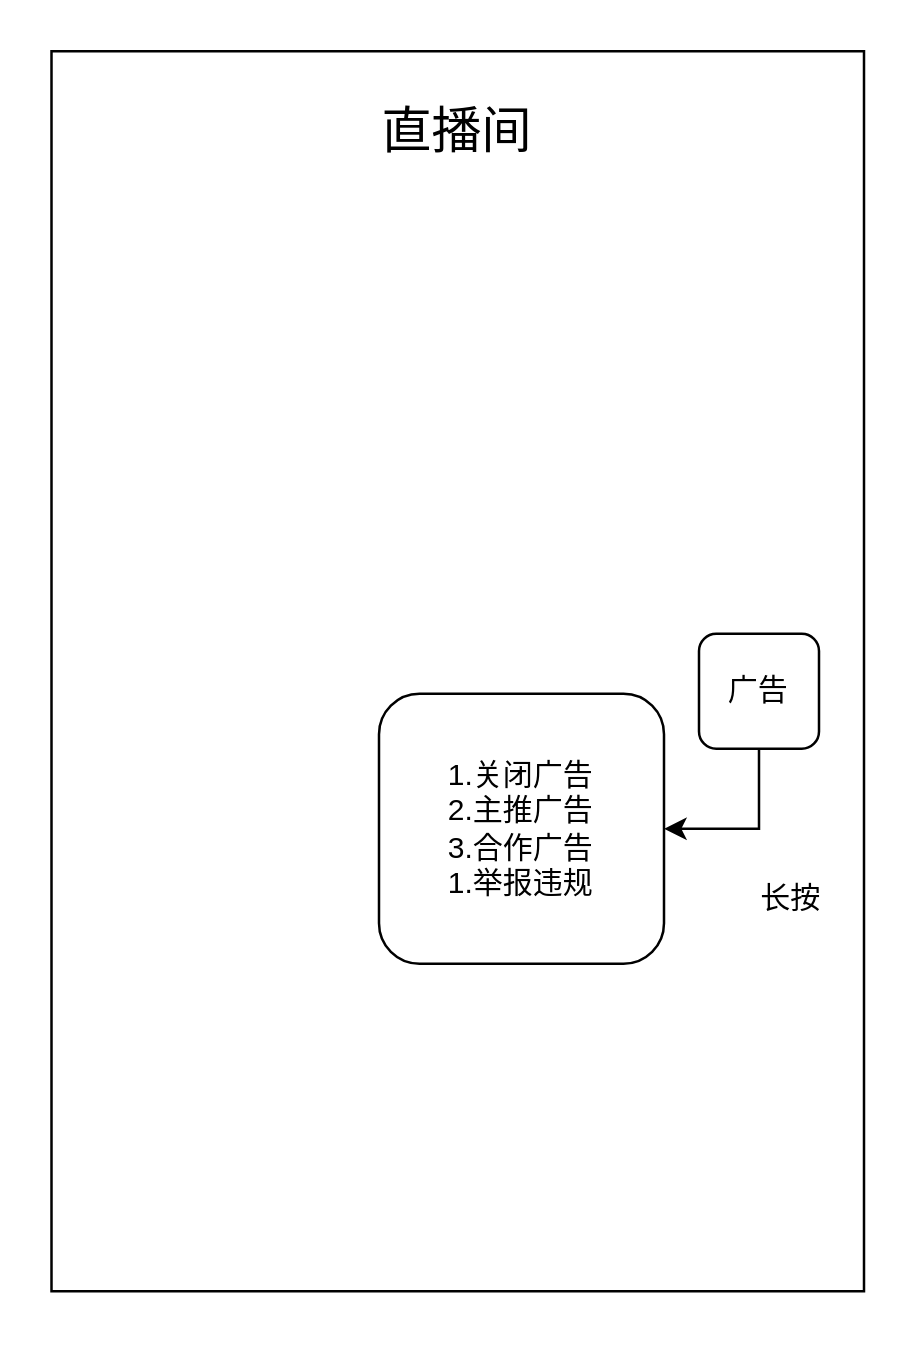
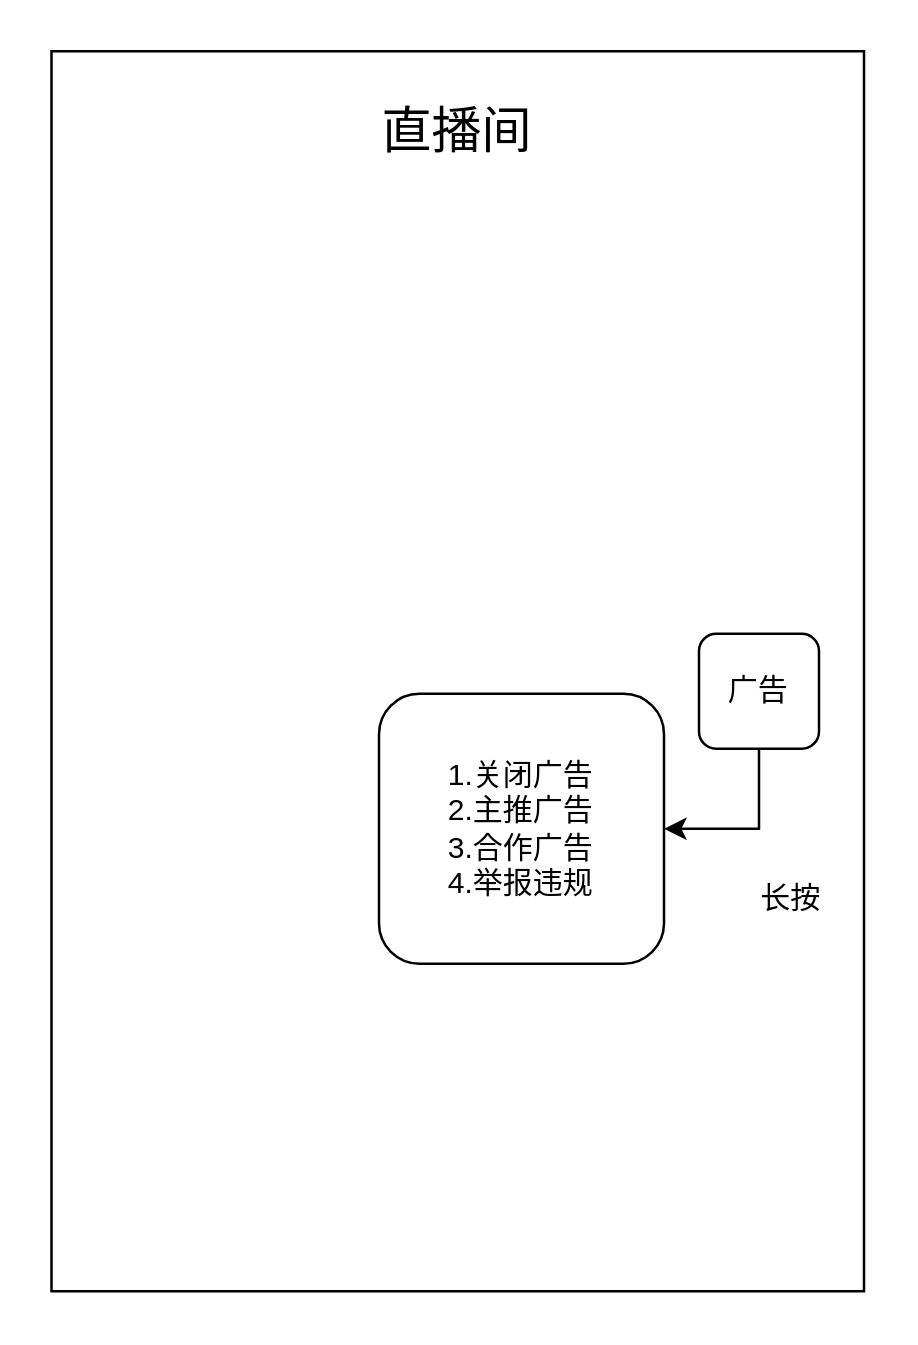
- <mxCell id="5" value="1.关闭广告&lt;br&gt;2.主推广告&lt;br&gt;3.合作广告&lt;br&gt;1.举报违规" style="rounded=1;whiteSpace=wrap;html=1;" parent="1" vertex="1"><mxGeometry x="151" y="277" width="114" height="108" as="geometry" /></mxCell>
+ <mxCell id="5" value="1.关闭广告&lt;br&gt;2.主推广告&lt;br&gt;3.合作广告&lt;br&gt;4.举报违规" style="rounded=1;whiteSpace=wrap;html=1;" parent="1" vertex="1"><mxGeometry x="151" y="277" width="114" height="108" as="geometry" /></mxCell>
